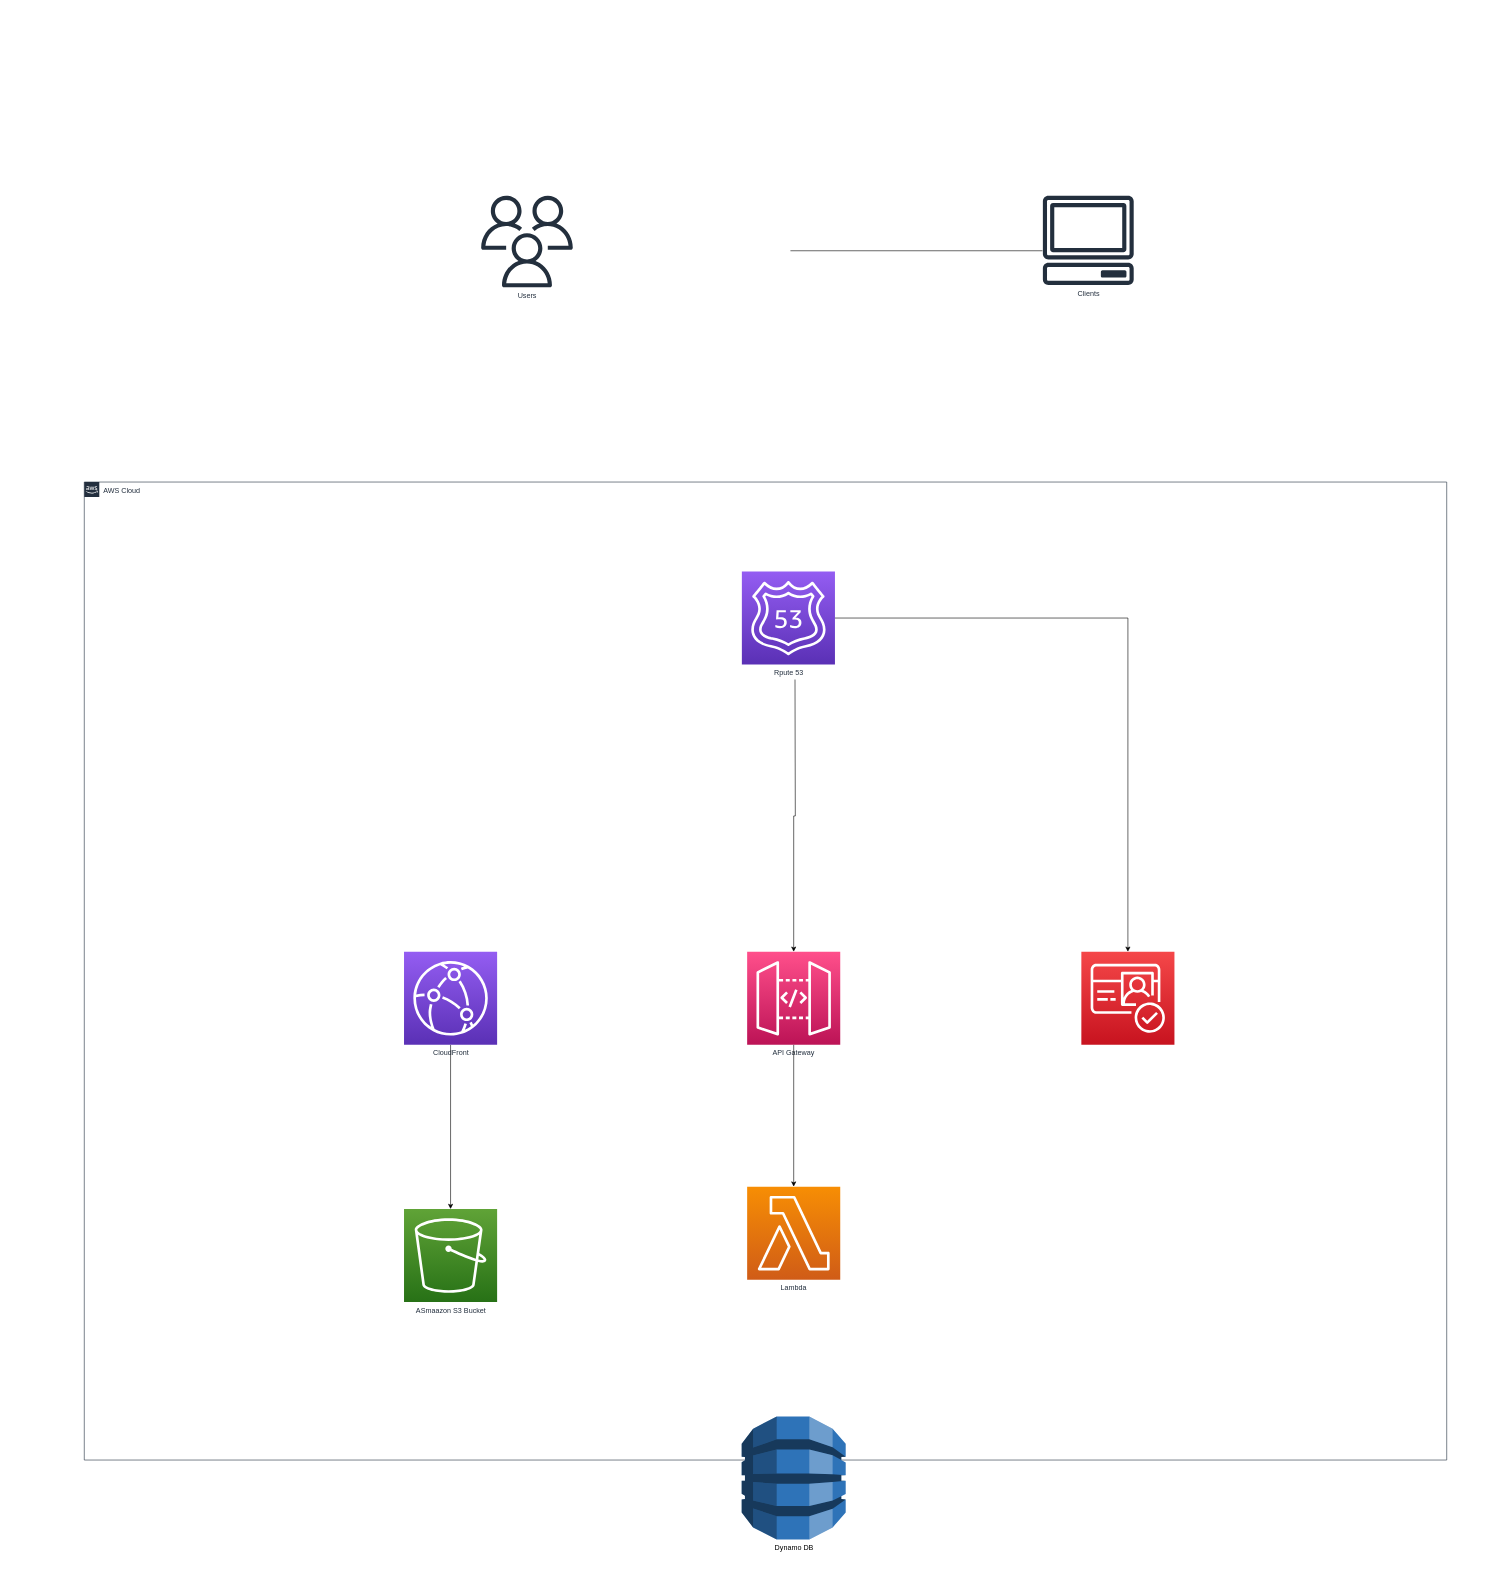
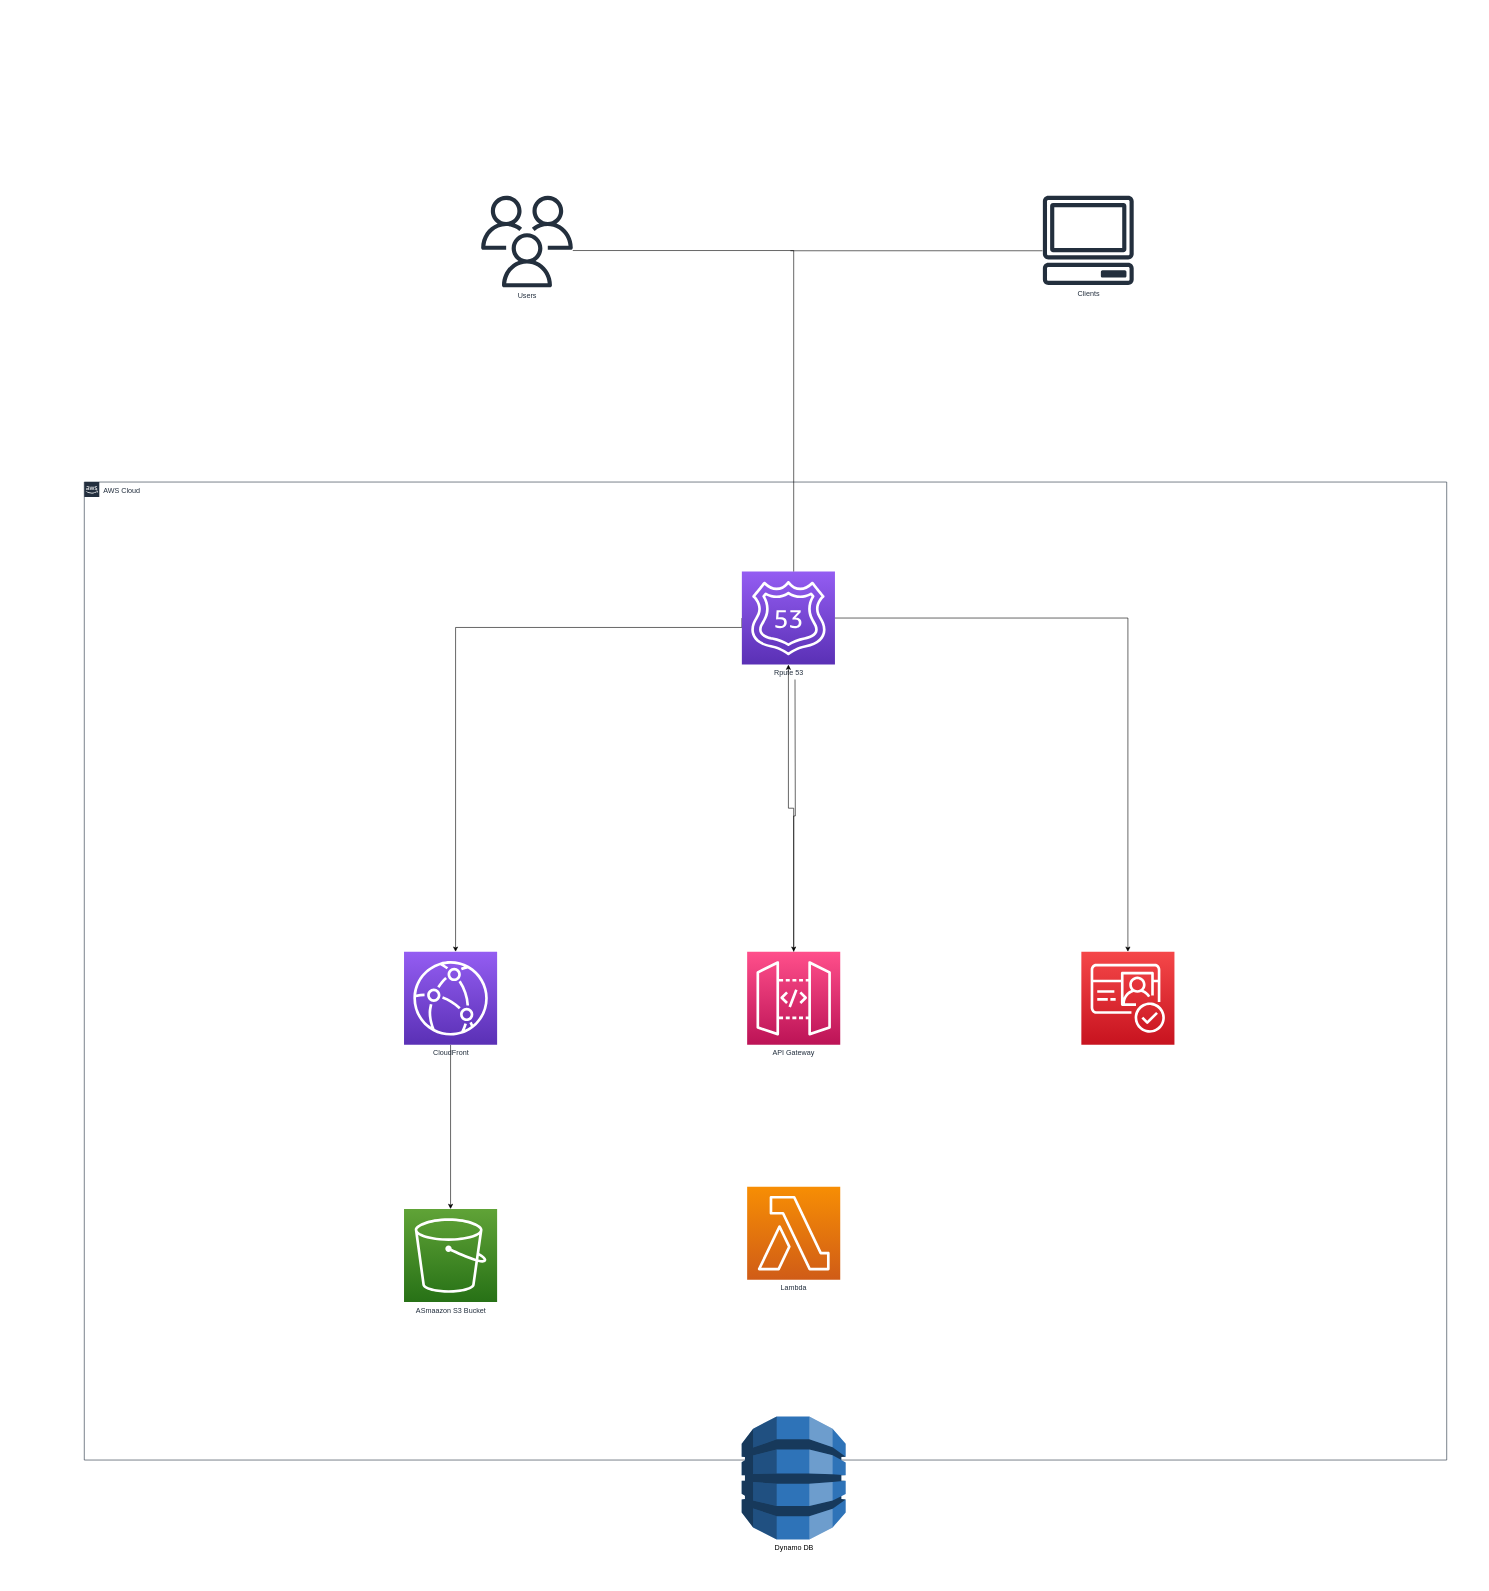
+ <mxCell id="22" style="edgeStyle=orthogonalEdgeStyle;rounded=0;orthogonalLoop=1;jettySize=auto;html=1;endArrow=none;endFill=0;" edge="1" parent="2" source="9" target="18"><mxGeometry relative="1" as="geometry"><Array as="points"><mxPoint x="1302.479" y="397.093" /></Array></mxGeometry></mxCell>
+ <mxCell id="7" style="edgeStyle=orthogonalEdgeStyle;rounded=0;orthogonalLoop=1;jettySize=auto;html=1;exitX=0;exitY=0.5;exitDx=0;exitDy=0;exitPerimeter=0;" parent="2" source="9" target="6" edge="1"><mxGeometry relative="1" as="geometry"><mxPoint x="1065.352" y="693.514" as="sourcePoint" /><mxPoint x="711.279" y="1435.529" as="targetPoint" /><Array as="points"><mxPoint x="738.873" y="1025.357" /></Array></mxGeometry></mxCell>
- <mxCell id="12" style="edgeStyle=orthogonalEdgeStyle;rounded=0;orthogonalLoop=1;jettySize=auto;html=1;" edge="1" parent="2" source="10" target="11"><mxGeometry relative="1" as="geometry" /></mxCell>
+ <mxCell id="12" style="edgeStyle=orthogonalEdgeStyle;rounded=0;orthogonalLoop=1;jettySize=auto;html=1;" edge="1" parent="2" source="10" target="9"><mxGeometry relative="1" as="geometry" /></mxCell>
